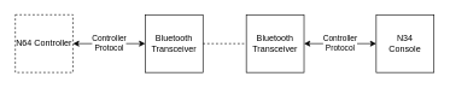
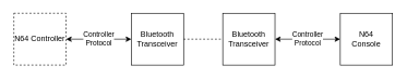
- <mxCell id="5" value="&lt;div&gt;N34 &lt;br&gt;&lt;/div&gt;&lt;div&gt;Console&lt;/div&gt;" style="whiteSpace=wrap;html=1;aspect=fixed;" vertex="1" parent="1"><mxGeometry x="520" y="20" width="80" height="80" as="geometry" /></mxCell>
+ <mxCell id="5" value="&lt;div&gt;N64 &lt;br&gt;&lt;/div&gt;&lt;div&gt;Console&lt;/div&gt;" style="whiteSpace=wrap;html=1;aspect=fixed;" vertex="1" parent="1"><mxGeometry x="520" y="20" width="80" height="80" as="geometry" /></mxCell>
